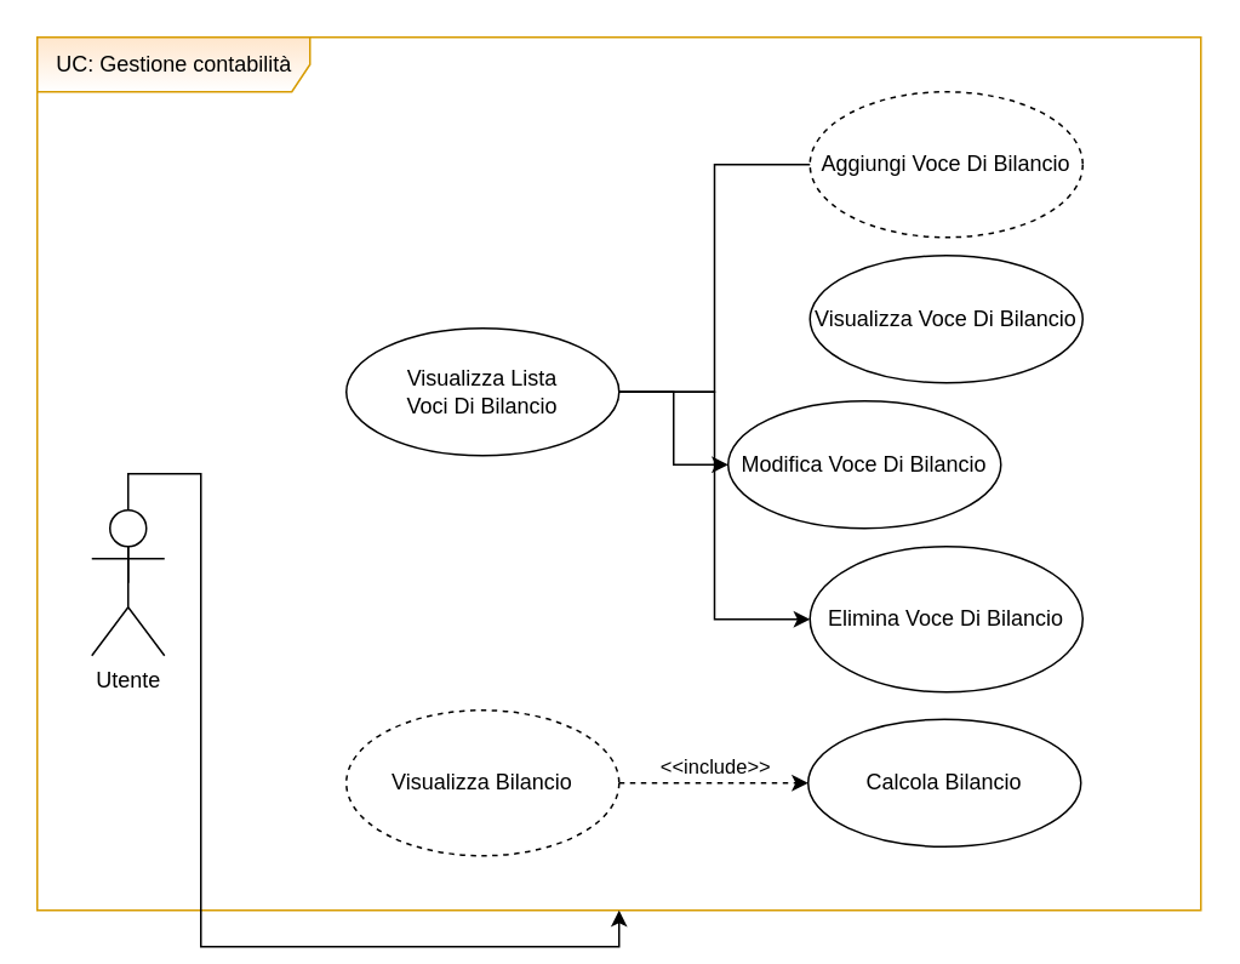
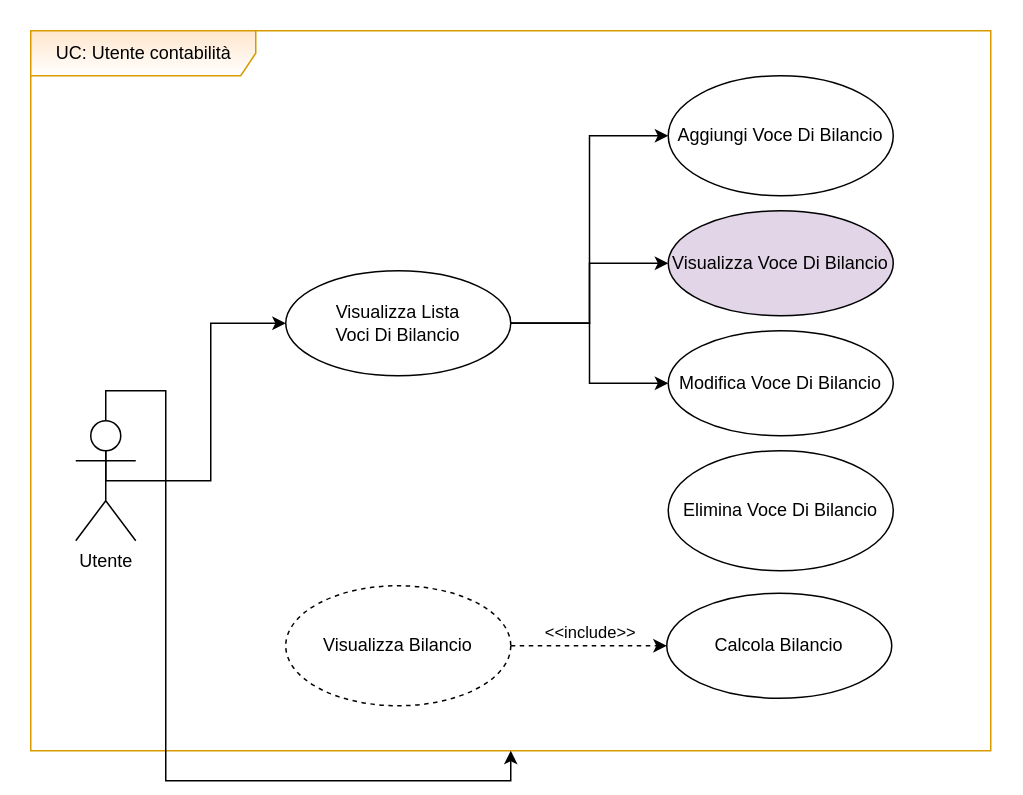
- <mxCell id="3" value="UC: Gestione contabilità" style="shape=umlFrame;tabPosition=left;html=1;boundedLbl=1;labelInHeader=1;width=150;height=30;fillColor=#ffe6cc;strokeColor=#d79b00;gradientColor=#ffffff;" vertex="1" parent="1"><mxGeometry x="20" y="20" width="640" height="480" as="geometry" /></mxCell>
+ <mxCell id="3" value="UC: Utente contabilità" style="shape=umlFrame;tabPosition=left;html=1;boundedLbl=1;labelInHeader=1;width=150;height=30;fillColor=#ffe6cc;strokeColor=#d79b00;gradientColor=#ffffff;" vertex="1" parent="1"><mxGeometry x="20" y="20" width="640" height="480" as="geometry" /></mxCell>
- <mxCell id="14" style="edgeStyle=orthogonalEdgeStyle;rounded=0;orthogonalLoop=1;jettySize=auto;html=1;exitX=1;exitY=0.5;exitDx=0;exitDy=0;entryX=0;entryY=0.5;entryDx=0;entryDy=0;endArrow=none;" edge="1" parent="1" source="18" target="11"><mxGeometry relative="1" as="geometry" /></mxCell>
+ <mxCell id="14" style="edgeStyle=orthogonalEdgeStyle;rounded=0;orthogonalLoop=1;jettySize=auto;html=1;exitX=1;exitY=0.5;exitDx=0;exitDy=0;entryX=0;entryY=0.5;entryDx=0;entryDy=0;" edge="1" parent="1" source="18" target="11"><mxGeometry relative="1" as="geometry" /></mxCell>
- <mxCell id="11" value="Aggiungi Voce Di Bilancio" style="ellipse;whiteSpace=wrap;html=1;dashed=1;" vertex="1" parent="1"><mxGeometry x="445" y="50" width="150" height="80" as="geometry" /></mxCell>
+ <mxCell id="11" value="Aggiungi Voce Di Bilancio" style="ellipse;whiteSpace=wrap;html=1;" vertex="1" parent="1"><mxGeometry x="445" y="50" width="150" height="80" as="geometry" /></mxCell>
+ <mxCell id="15" style="edgeStyle=orthogonalEdgeStyle;rounded=0;orthogonalLoop=1;jettySize=auto;html=1;exitX=1;exitY=0.5;exitDx=0;exitDy=0;entryX=0;entryY=0.5;entryDx=0;entryDy=0;" edge="1" parent="1" source="18" target="6"><mxGeometry relative="1" as="geometry" /></mxCell>
- <mxCell id="6" value="Visualizza Voce Di Bilancio" style="ellipse;whiteSpace=wrap;html=1;" vertex="1" parent="1"><mxGeometry x="445" y="140" width="150" height="70" as="geometry" /></mxCell>
+ <mxCell id="6" value="Visualizza Voce Di Bilancio" style="ellipse;whiteSpace=wrap;html=1;fillColor=#e1d5e7;" vertex="1" parent="1"><mxGeometry x="445" y="140" width="150" height="70" as="geometry" /></mxCell>
- <mxCell id="5" value="Modifica Voce Di Bilancio" style="ellipse;whiteSpace=wrap;html=1;" vertex="1" parent="1"><mxGeometry x="400" y="220" width="150" height="70" as="geometry" /></mxCell>
+ <mxCell id="5" value="Modifica Voce Di Bilancio" style="ellipse;whiteSpace=wrap;html=1;" vertex="1" parent="1"><mxGeometry x="445" y="220" width="150" height="70" as="geometry" /></mxCell>
+ <mxCell id="8" style="edgeStyle=orthogonalEdgeStyle;rounded=0;orthogonalLoop=1;jettySize=auto;html=1;exitX=0.5;exitY=0.5;exitDx=0;exitDy=0;exitPerimeter=0;entryX=0;entryY=0.5;entryDx=0;entryDy=0;" edge="1" parent="1" source="10" target="18"><mxGeometry relative="1" as="geometry" /></mxCell>
- <mxCell id="17" style="edgeStyle=orthogonalEdgeStyle;rounded=0;orthogonalLoop=1;jettySize=auto;html=1;exitX=1;exitY=0.5;exitDx=0;exitDy=0;entryX=0;entryY=0.5;entryDx=0;entryDy=0;" edge="1" parent="1" source="18" target="4"><mxGeometry relative="1" as="geometry" /></mxCell>
